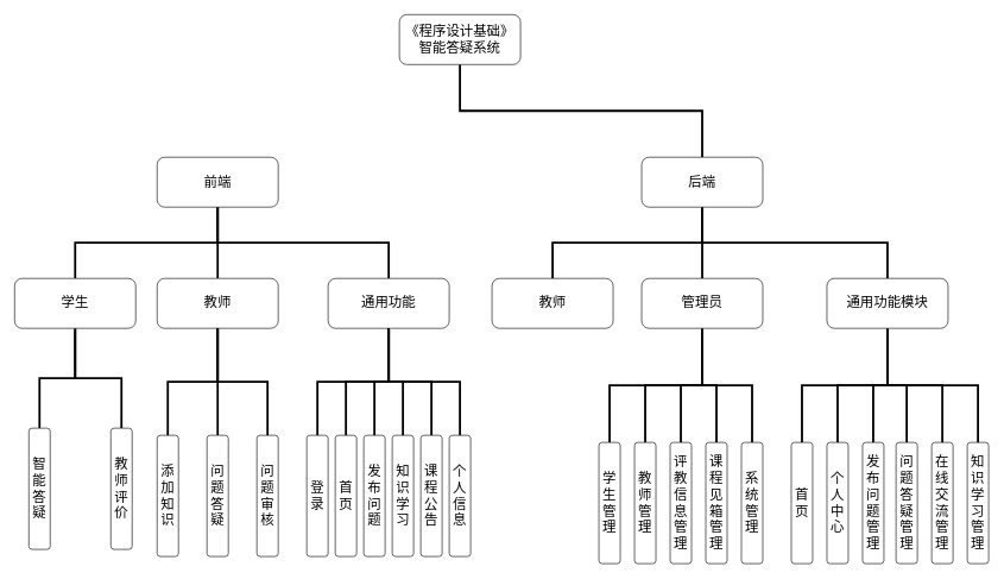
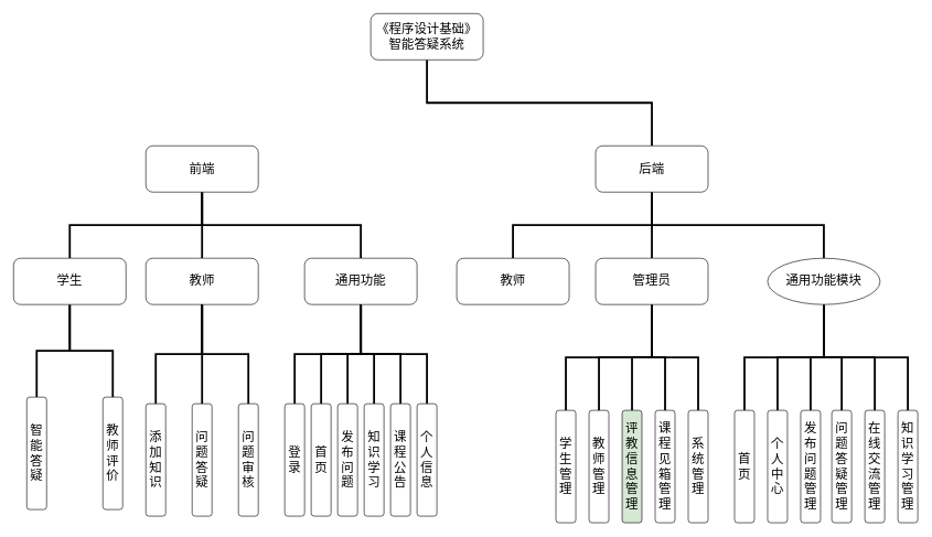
- <mxCell id="32" value="通用功能模块" style="rounded=1;whiteSpace=wrap;html=1;fontSize=19;" parent="1" vertex="1"><mxGeometry x="1160" y="390" width="170" height="70" as="geometry" /></mxCell>
+ <mxCell id="32" value="通用功能模块" style="ellipse;whiteSpace=wrap;html=1;fontSize=19;" parent="1" vertex="1"><mxGeometry x="1160" y="390" width="170" height="70" as="geometry" /></mxCell>
- <mxCell id="55" value="评教信息管理" style="rounded=1;fontSize=19;fontFamily=Times New Roman;flipV=0;flipH=0;direction=west;whiteSpace=wrap;html=1;horizontal=1;" parent="1" vertex="1"><mxGeometry x="940" y="620" width="30" height="170" as="geometry" /></mxCell>
+ <mxCell id="55" value="评教信息管理" style="rounded=1;fontSize=19;fontFamily=Times New Roman;flipV=0;flipH=0;direction=west;whiteSpace=wrap;html=1;horizontal=1;fillColor=#d5e8d4;" parent="1" vertex="1"><mxGeometry x="940" y="620" width="30" height="170" as="geometry" /></mxCell>
